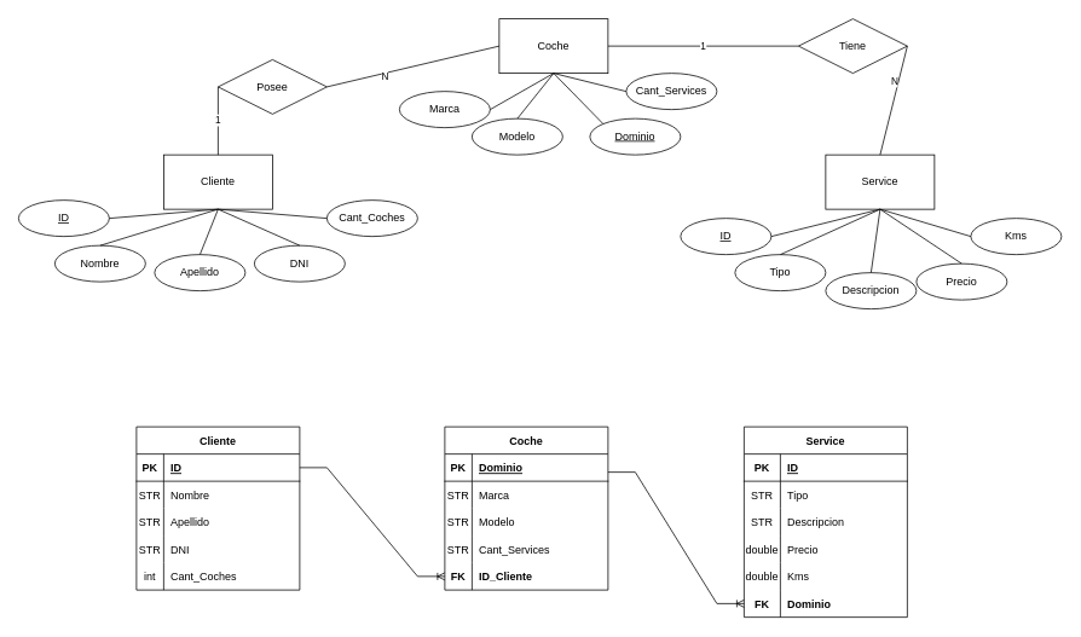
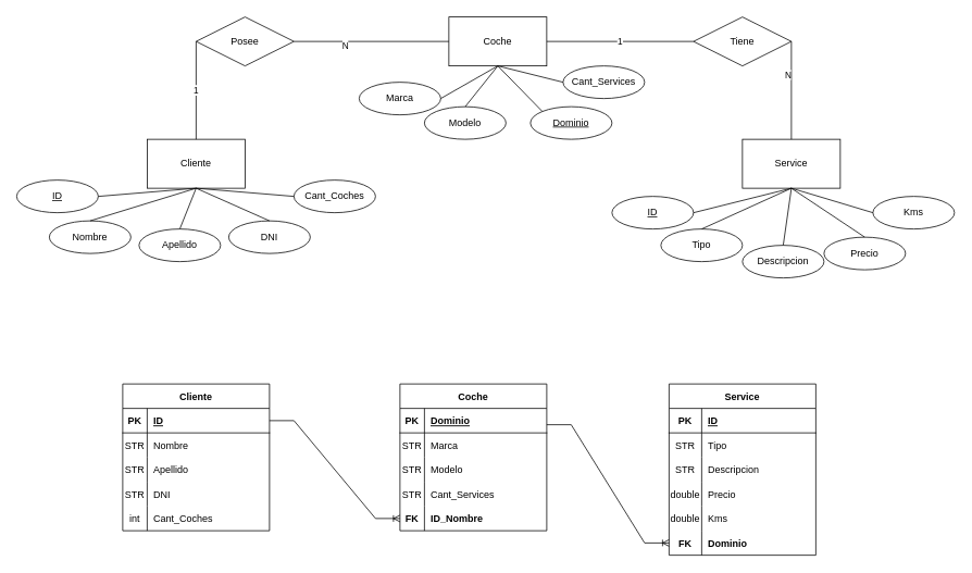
- <mxCell id="60" value="Tiene" style="shape=rhombus;perimeter=rhombusPerimeter;whiteSpace=wrap;html=1;align=center;" vertex="1" parent="1"><mxGeometry x="880" y="20" width="120" height="60" as="geometry" /></mxCell>
+ <mxCell id="60" value="Tiene" style="shape=rhombus;perimeter=rhombusPerimeter;whiteSpace=wrap;html=1;align=center;" vertex="1" parent="1"><mxGeometry x="850" y="20" width="120" height="60" as="geometry" /></mxCell>
- <mxCell id="22" value="Posee" style="shape=rhombus;perimeter=rhombusPerimeter;whiteSpace=wrap;html=1;align=center;" vertex="1" parent="1"><mxGeometry x="240" y="65" width="120" height="60" as="geometry" /></mxCell>
+ <mxCell id="22" value="Posee" style="shape=rhombus;perimeter=rhombusPerimeter;whiteSpace=wrap;html=1;align=center;" vertex="1" parent="1"><mxGeometry x="240" y="20" width="120" height="60" as="geometry" /></mxCell>
- <mxCell id="57" value="ID_Cliente" style="shape=partialRectangle;connectable=0;fillColor=none;top=0;left=0;bottom=0;right=0;align=left;spacingLeft=6;overflow=hidden;fontStyle=1" vertex="1" parent="55"><mxGeometry x="30" width="150" height="30" as="geometry"><mxRectangle width="150" height="30" as="alternateBounds" /></mxGeometry></mxCell>
+ <mxCell id="57" value="ID_Nombre" style="shape=partialRectangle;connectable=0;fillColor=none;top=0;left=0;bottom=0;right=0;align=left;spacingLeft=6;overflow=hidden;fontStyle=1" vertex="1" parent="55"><mxGeometry x="30" width="150" height="30" as="geometry"><mxRectangle width="150" height="30" as="alternateBounds" /></mxGeometry></mxCell>
